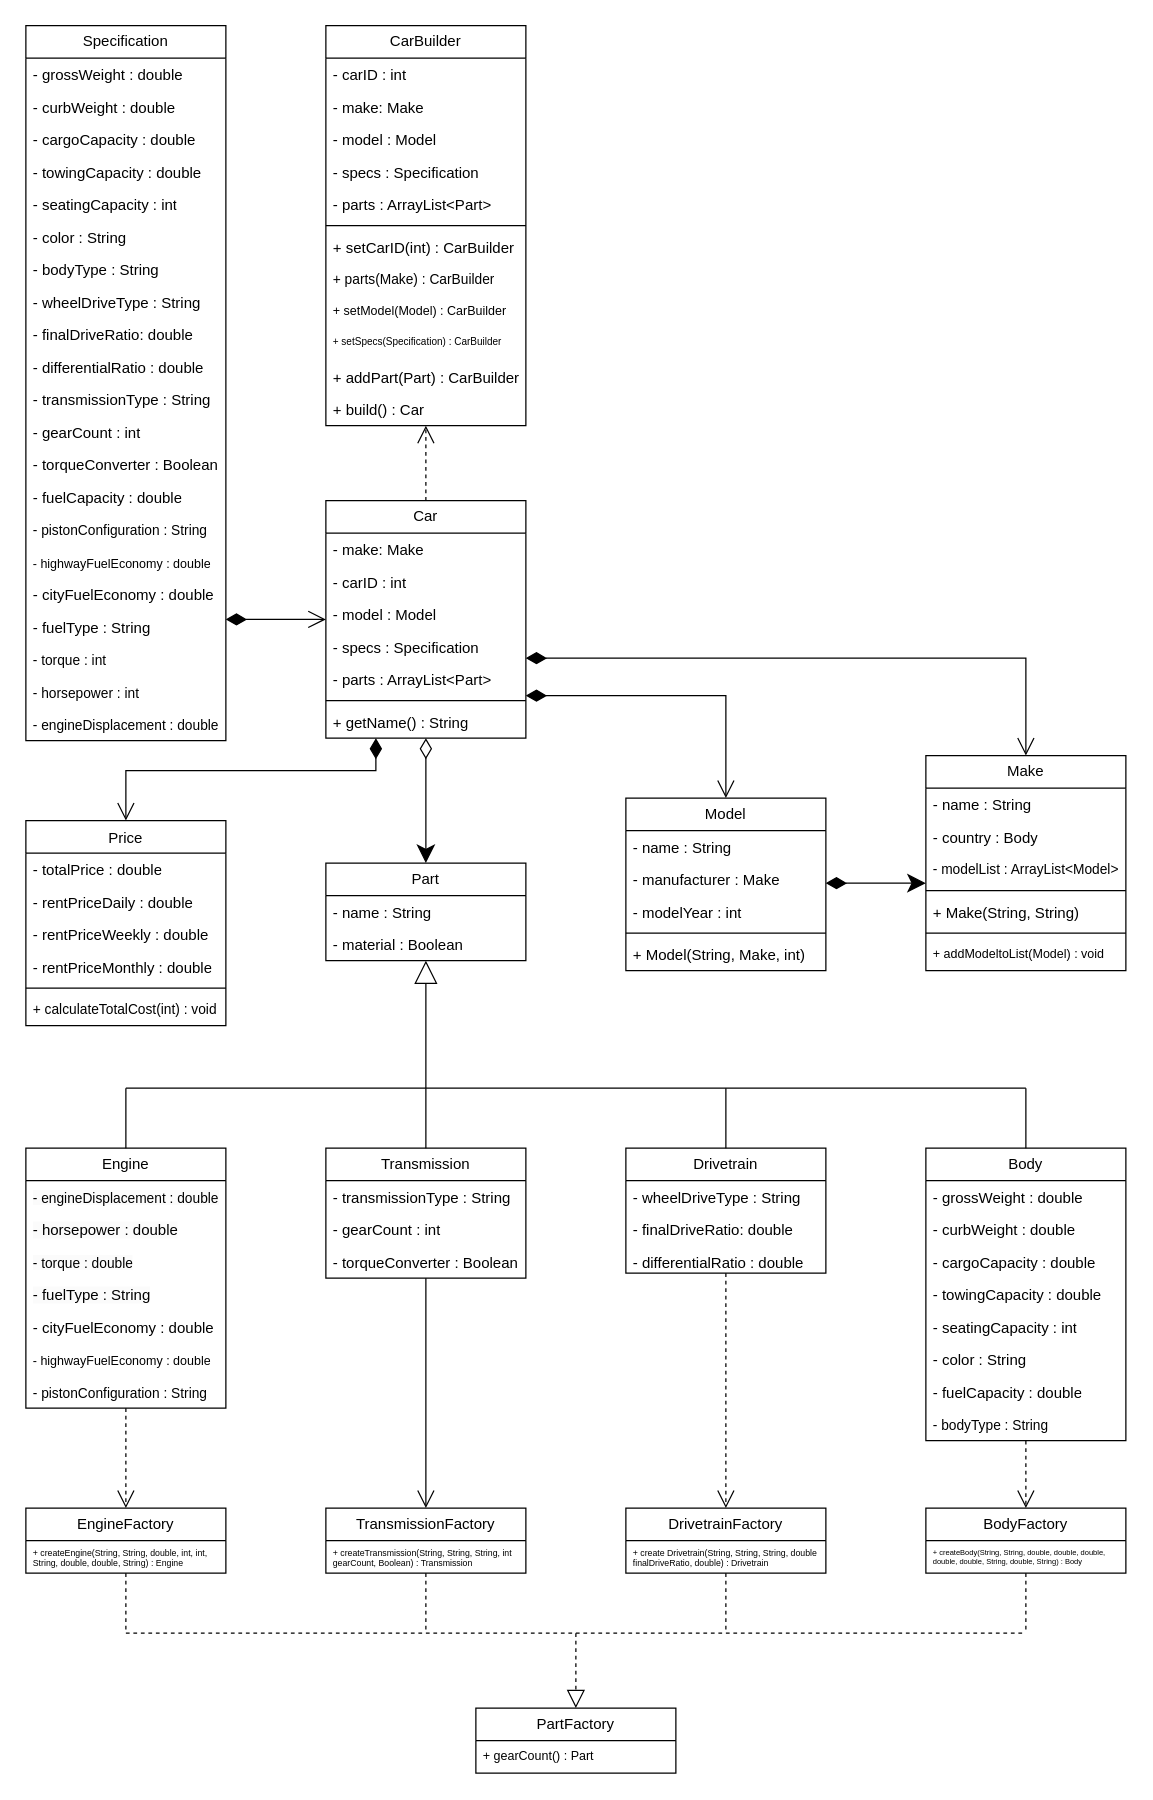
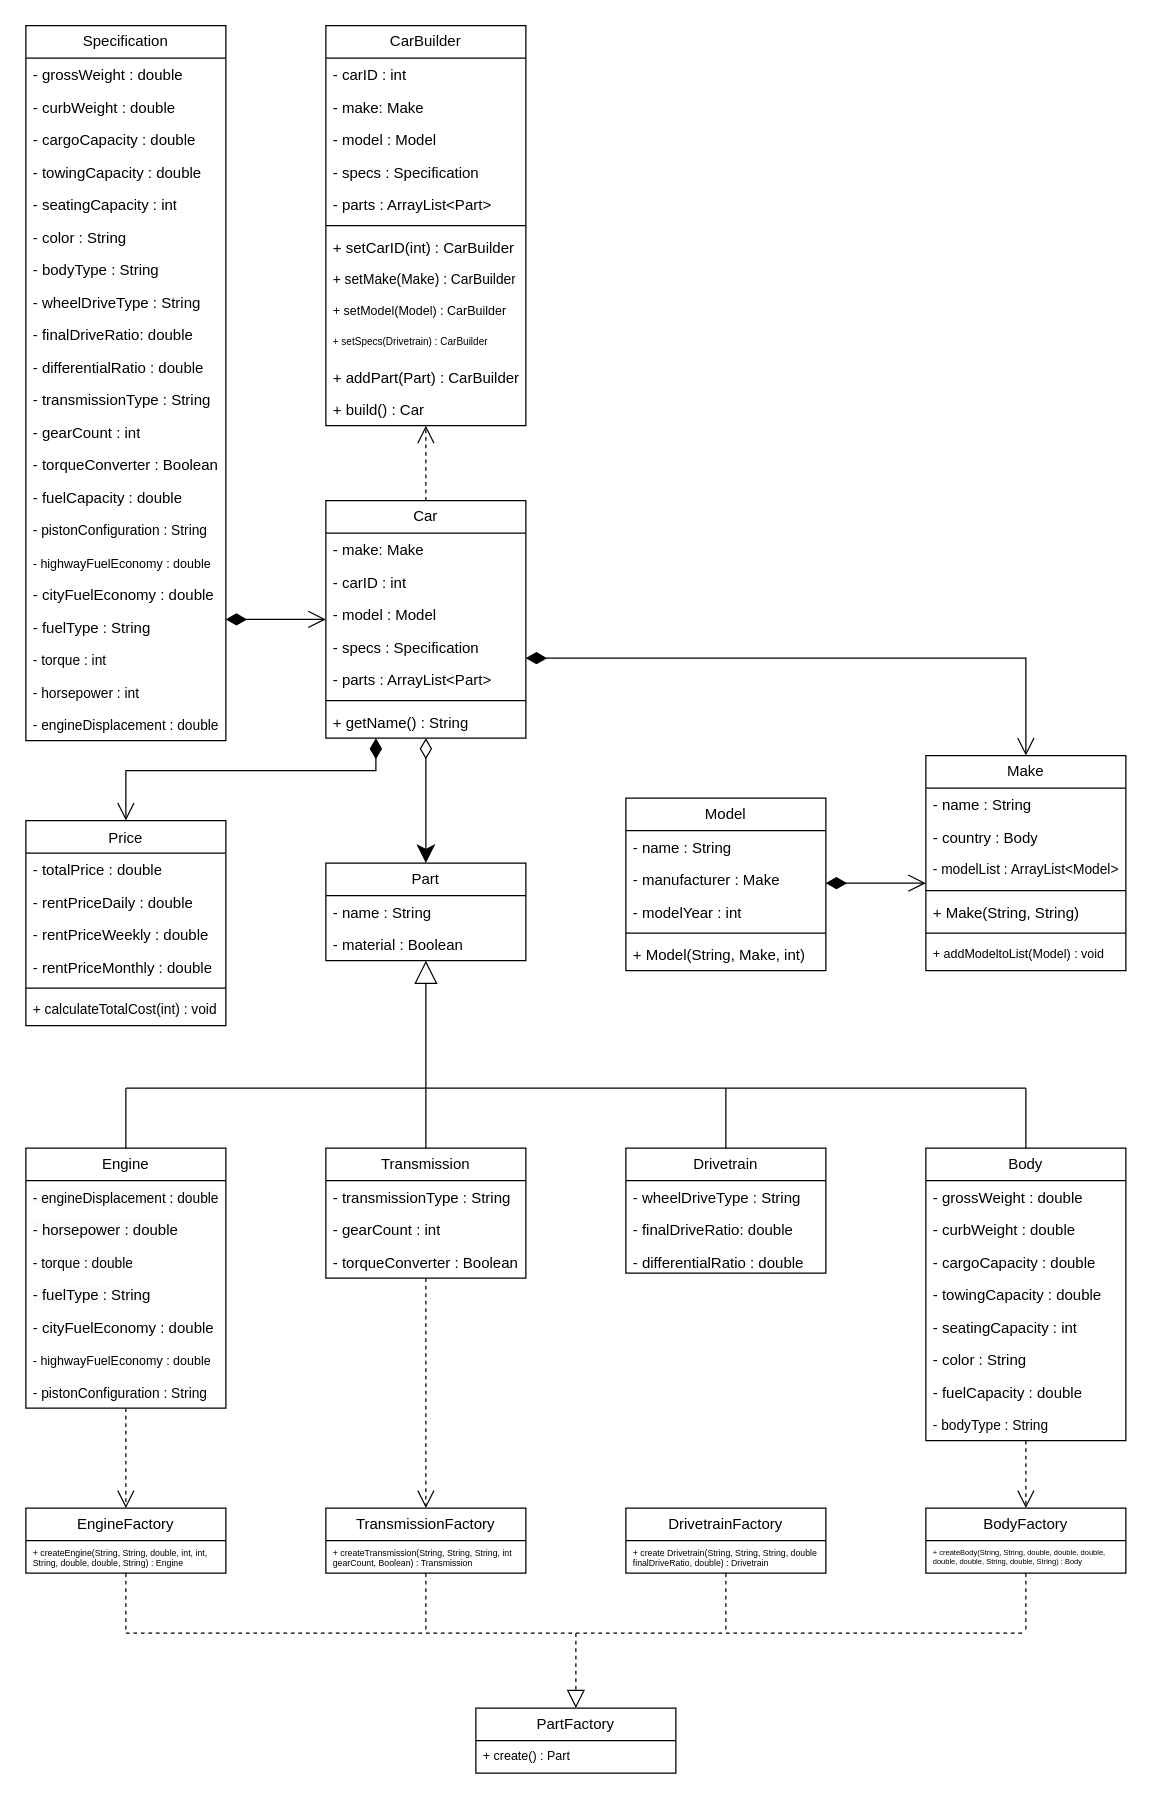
- <mxCell id="100" value="+ parts(Make) : CarBuilder" style="text;strokeColor=none;fillColor=none;align=left;verticalAlign=top;spacingLeft=4;spacingRight=4;overflow=hidden;rotatable=0;points=[[0,0.5],[1,0.5]];portConstraint=eastwest;whiteSpace=wrap;html=1;fontSize=11;" parent="92" vertex="1"><mxGeometry y="190" width="160" height="26" as="geometry" /></mxCell>
+ <mxCell id="100" value="+ setMake(Make) : CarBuilder" style="text;strokeColor=none;fillColor=none;align=left;verticalAlign=top;spacingLeft=4;spacingRight=4;overflow=hidden;rotatable=0;points=[[0,0.5],[1,0.5]];portConstraint=eastwest;whiteSpace=wrap;html=1;fontSize=11;" parent="92" vertex="1"><mxGeometry y="190" width="160" height="26" as="geometry" /></mxCell>
- <mxCell id="102" value="+ setSpecs(Specification) : CarBuilder" style="text;strokeColor=none;fillColor=none;align=left;verticalAlign=top;spacingLeft=4;spacingRight=4;overflow=hidden;rotatable=0;points=[[0,0.5],[1,0.5]];portConstraint=eastwest;whiteSpace=wrap;html=1;fontSize=8;" parent="92" vertex="1"><mxGeometry y="242" width="160" height="26" as="geometry" /></mxCell>
+ <mxCell id="102" value="+ setSpecs(Drivetrain) : CarBuilder" style="text;strokeColor=none;fillColor=none;align=left;verticalAlign=top;spacingLeft=4;spacingRight=4;overflow=hidden;rotatable=0;points=[[0,0.5],[1,0.5]];portConstraint=eastwest;whiteSpace=wrap;html=1;fontSize=8;" parent="92" vertex="1"><mxGeometry y="242" width="160" height="26" as="geometry" /></mxCell>
- <mxCell id="48" value="" style="endArrow=open;html=1;endSize=12;startArrow=diamondThin;startSize=14;startFill=1;edgeStyle=orthogonalEdgeStyle;align=left;verticalAlign=bottom;rounded=0;" parent="1" source="2" target="18" edge="1"><mxGeometry x="-1" y="3" relative="1" as="geometry"><mxPoint x="480" y="430" as="sourcePoint" /><mxPoint x="640" y="430" as="targetPoint" /><Array as="points"><mxPoint x="580" y="556" /></Array></mxGeometry></mxCell>
- <mxCell id="24" value="" style="endArrow=classic;html=1;endSize=12;startArrow=diamondThin;startSize=14;startFill=1;edgeStyle=orthogonalEdgeStyle;align=left;verticalAlign=bottom;rounded=0;" parent="1" source="18" target="10" edge="1"><mxGeometry x="-0.75" y="-1" relative="1" as="geometry"><mxPoint x="900" y="798" as="sourcePoint" /><mxPoint x="1060" y="798" as="targetPoint" /><Array as="points"><mxPoint x="690" y="706" /><mxPoint x="690" y="706" /></Array><mxPoint as="offset" /></mxGeometry></mxCell>
+ <mxCell id="24" value="" style="endArrow=open;html=1;endSize=12;startArrow=diamondThin;startSize=14;startFill=1;edgeStyle=orthogonalEdgeStyle;align=left;verticalAlign=bottom;rounded=0;" parent="1" source="18" target="10" edge="1"><mxGeometry x="-0.75" y="-1" relative="1" as="geometry"><mxPoint x="900" y="798" as="sourcePoint" /><mxPoint x="1060" y="798" as="targetPoint" /><Array as="points"><mxPoint x="690" y="706" /><mxPoint x="690" y="706" /></Array><mxPoint as="offset" /></mxGeometry></mxCell>
- <mxCell id="125" value="" style="endArrow=open;endSize=12;dashed=1;html=1;rounded=0;" edge="1" parent="1" source="69" target="113"><mxGeometry width="160" relative="1" as="geometry"><mxPoint x="120" y="1146" as="sourcePoint" /><mxPoint x="120" y="1226" as="targetPoint" /></mxGeometry></mxCell>
- <mxCell id="124" value="" style="endArrow=open;endSize=12;dashed=0;html=1;rounded=0;" edge="1" parent="1" source="61" target="111"><mxGeometry width="160" relative="1" as="geometry"><mxPoint x="110" y="1136" as="sourcePoint" /><mxPoint x="110" y="1216" as="targetPoint" /></mxGeometry></mxCell>
+ <mxCell id="124" value="" style="endArrow=open;endSize=12;dashed=1;html=1;rounded=0;" edge="1" parent="1" source="61" target="111"><mxGeometry width="160" relative="1" as="geometry"><mxPoint x="110" y="1136" as="sourcePoint" /><mxPoint x="110" y="1216" as="targetPoint" /></mxGeometry></mxCell>
- <mxCell id="108" value="+ gearCount() : Part" style="text;strokeColor=none;fillColor=none;align=left;verticalAlign=top;spacingLeft=4;spacingRight=4;overflow=hidden;rotatable=0;points=[[0,0.5],[1,0.5]];portConstraint=eastwest;whiteSpace=wrap;html=1;fontSize=10;" vertex="1" parent="107"><mxGeometry y="26" width="160" height="26" as="geometry" /></mxCell>
+ <mxCell id="108" value="+ create() : Part" style="text;strokeColor=none;fillColor=none;align=left;verticalAlign=top;spacingLeft=4;spacingRight=4;overflow=hidden;rotatable=0;points=[[0,0.5],[1,0.5]];portConstraint=eastwest;whiteSpace=wrap;html=1;fontSize=10;" vertex="1" parent="107"><mxGeometry y="26" width="160" height="26" as="geometry" /></mxCell>
